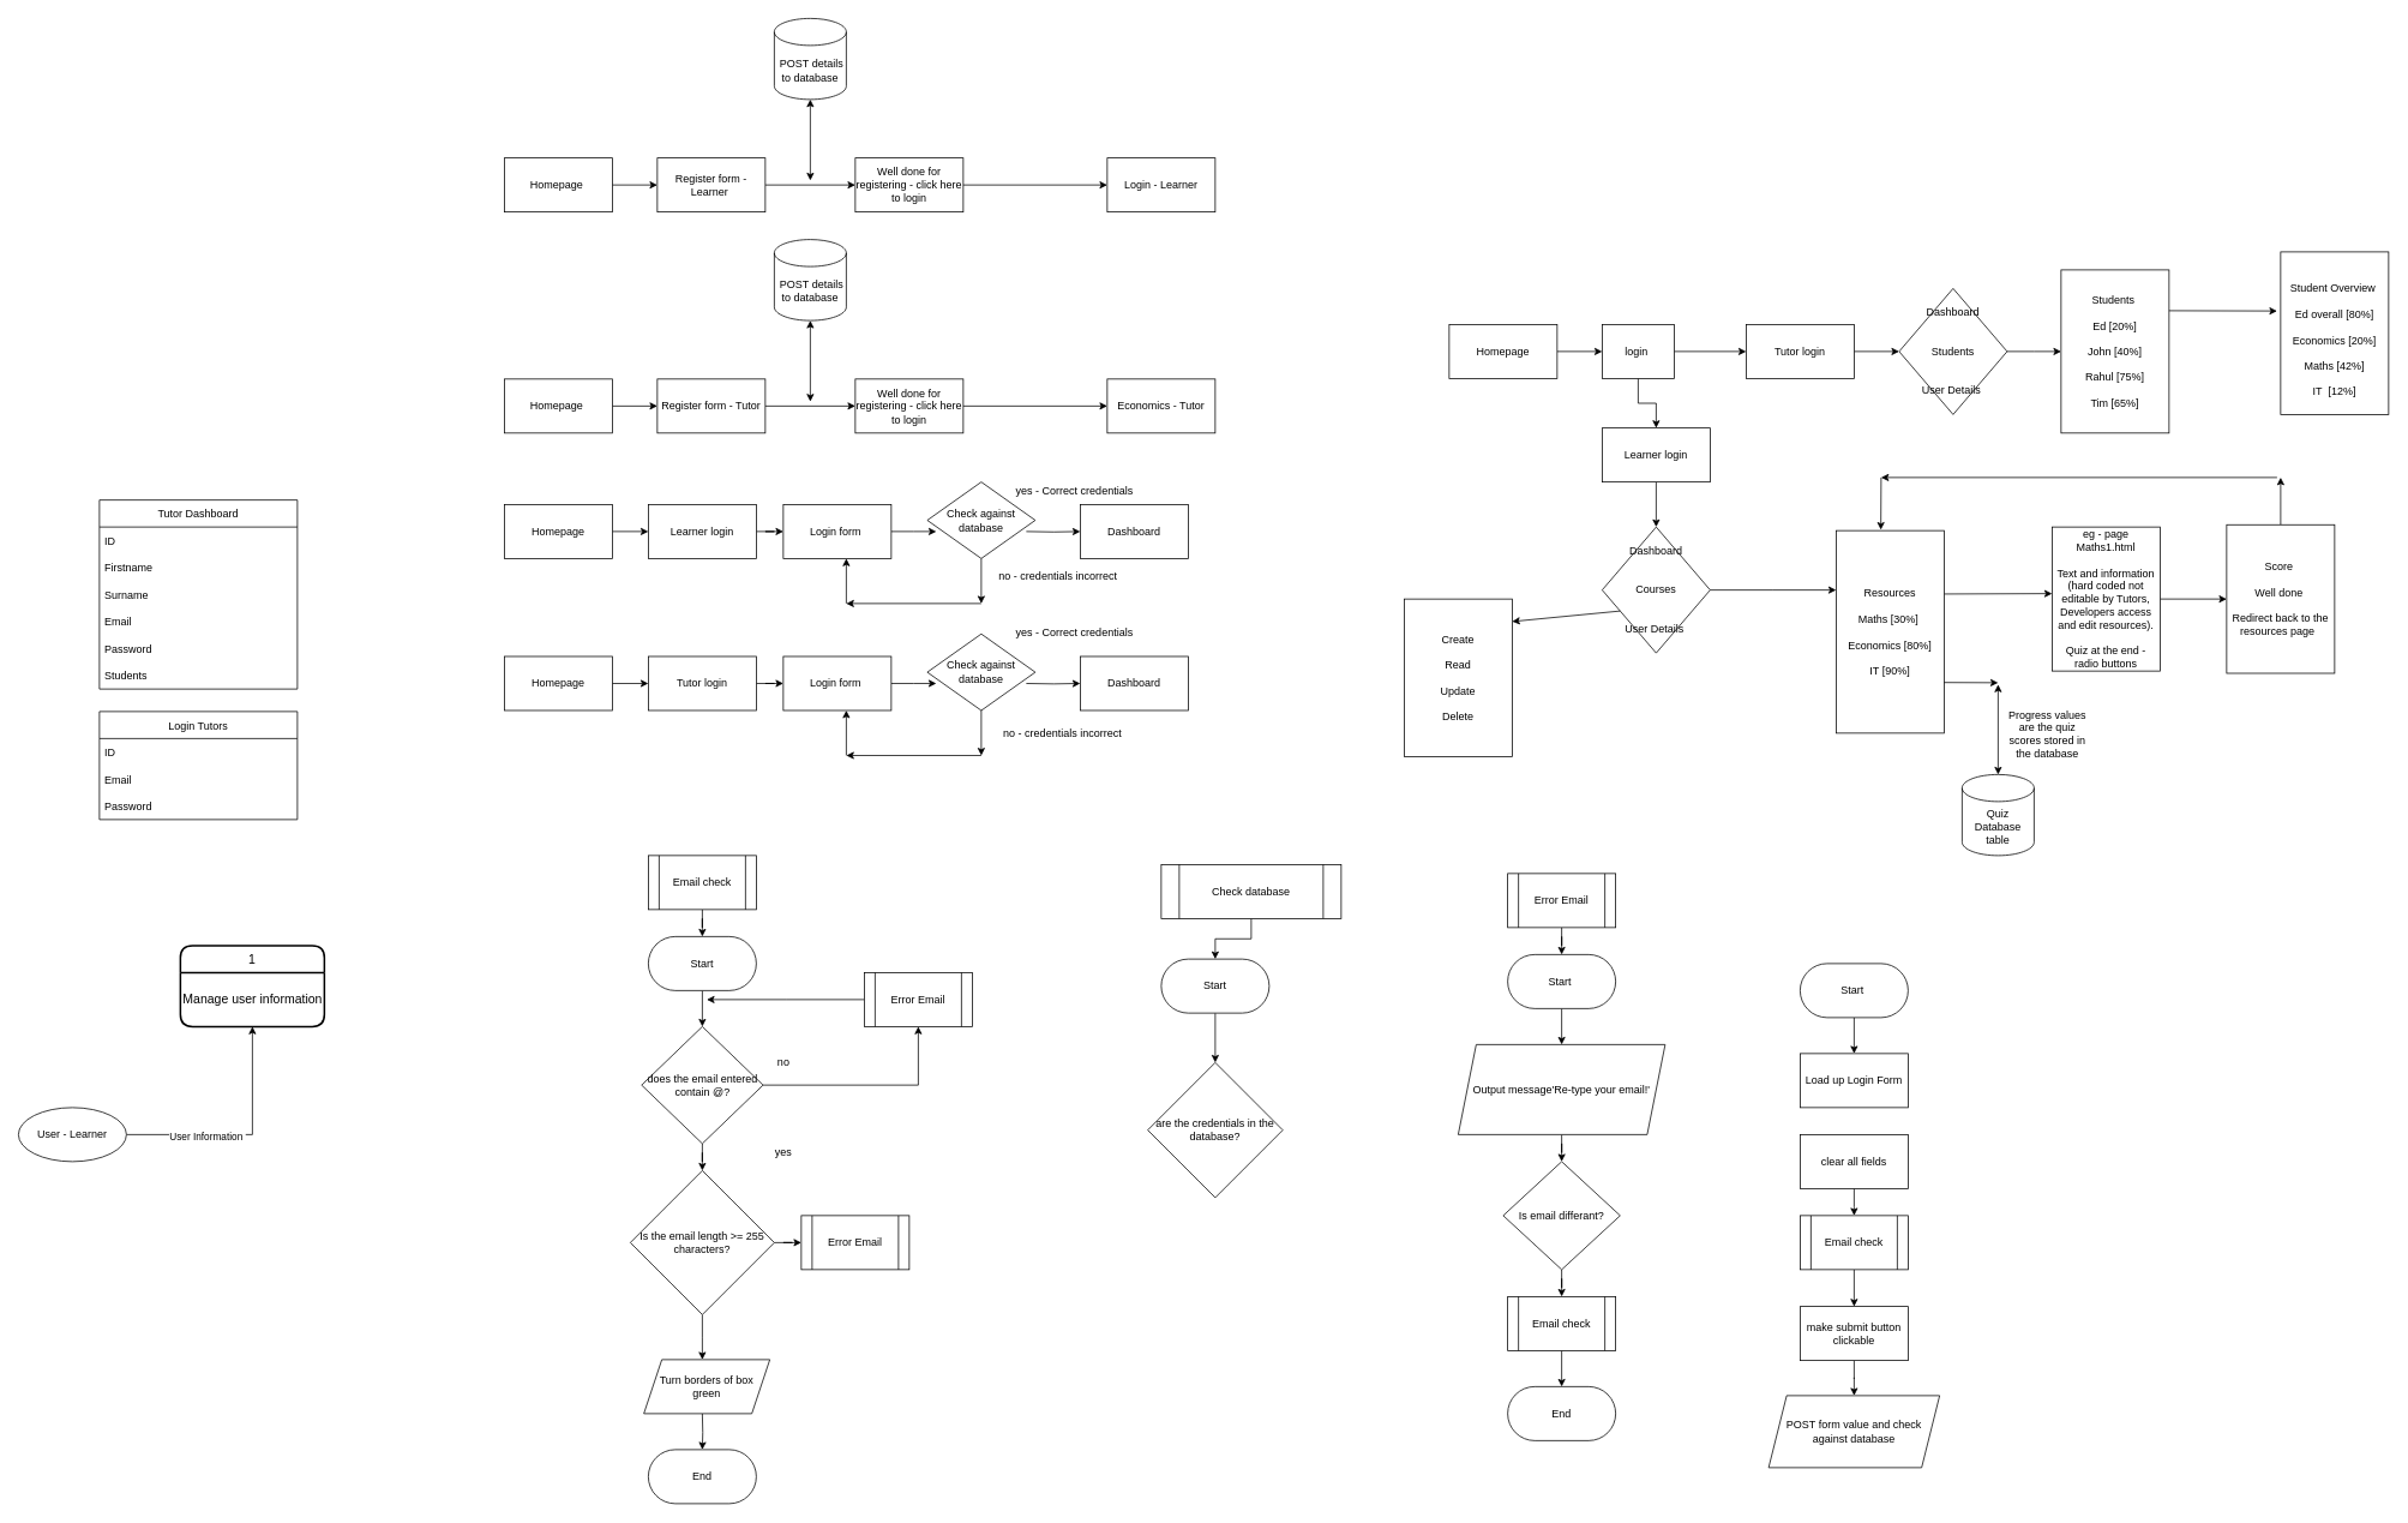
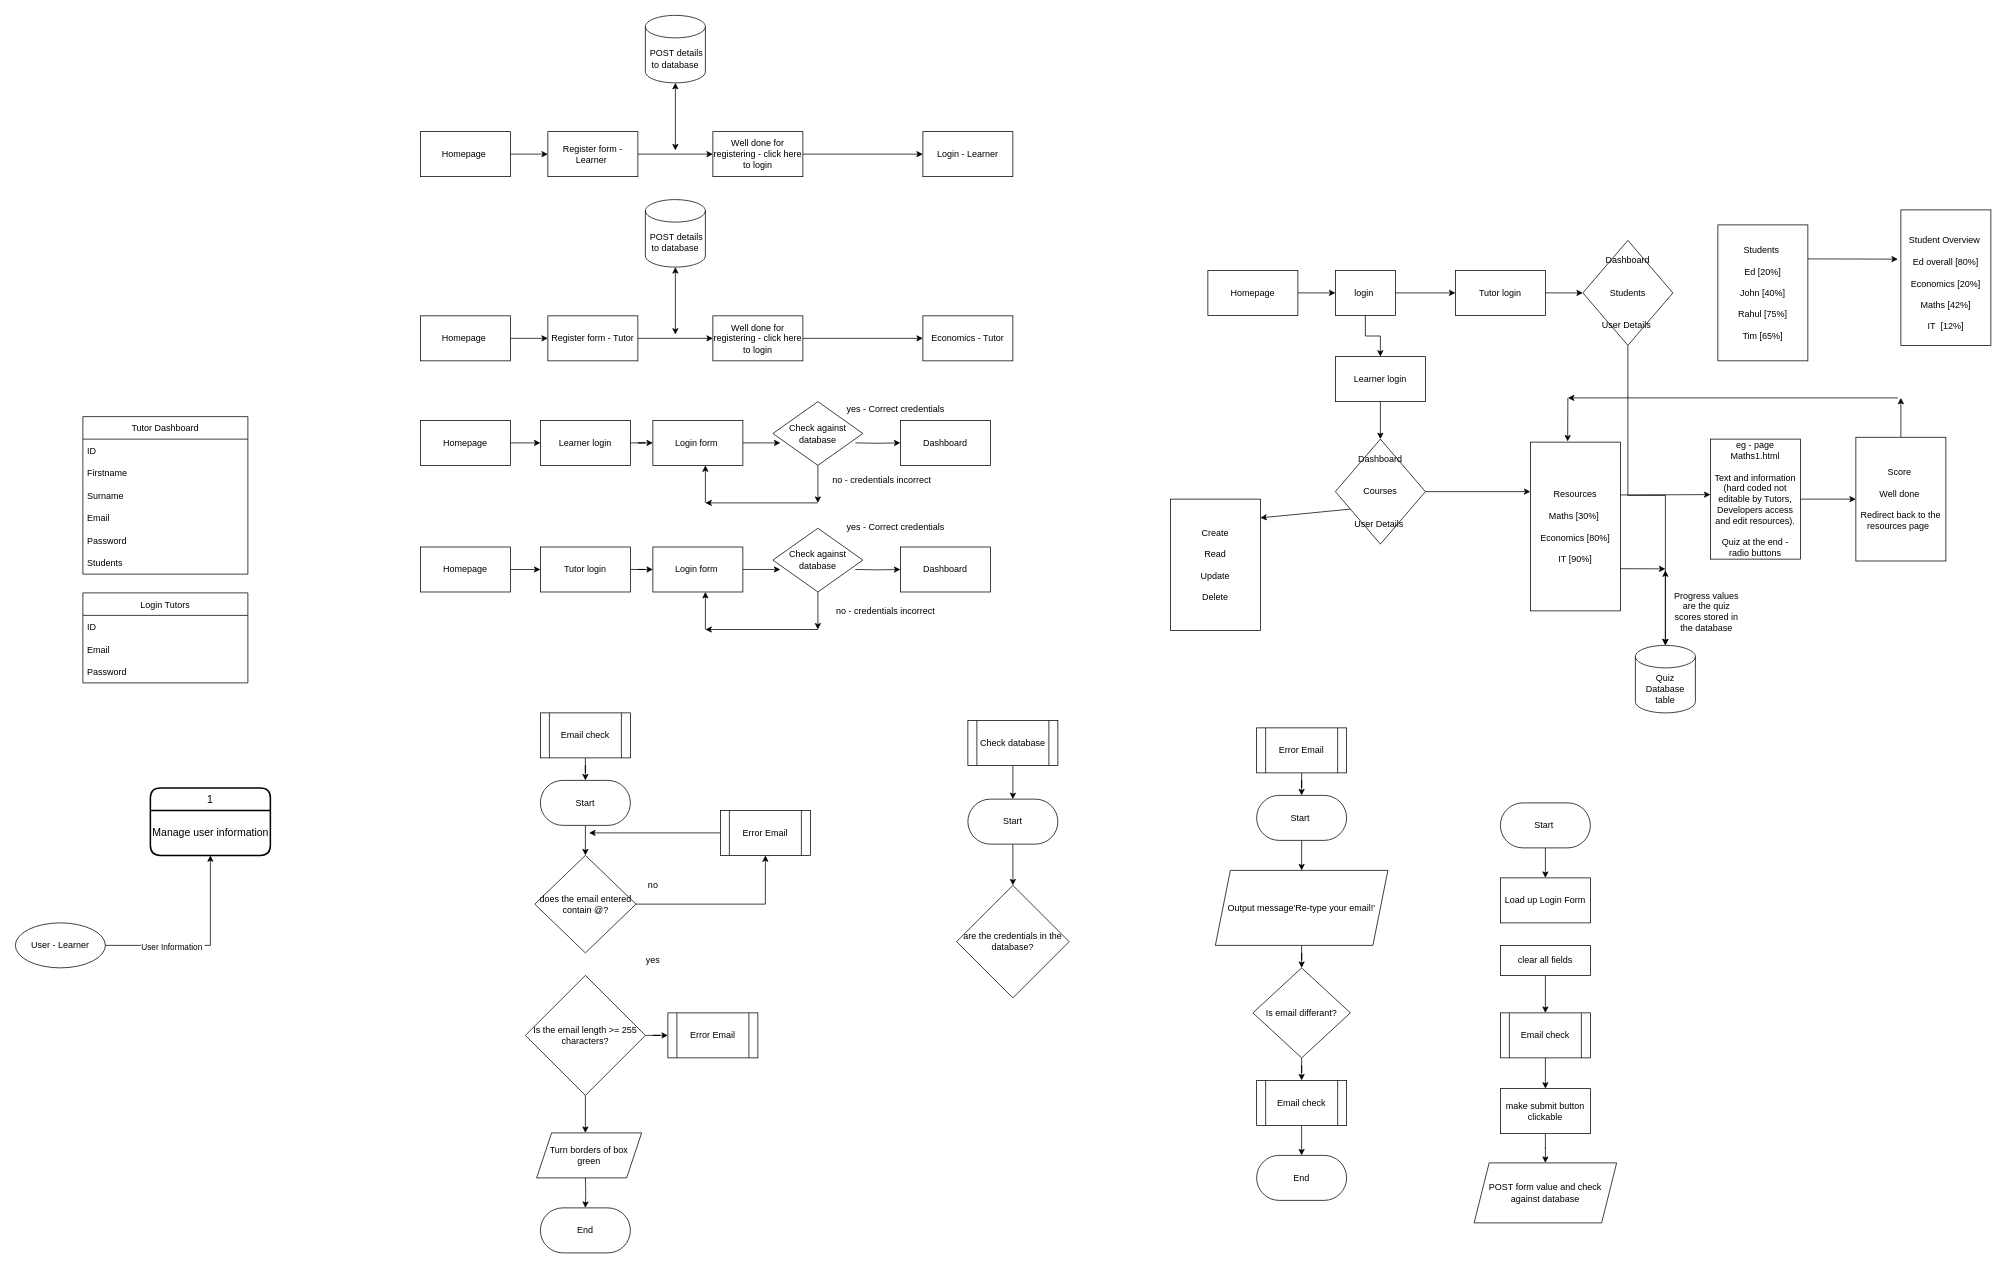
- <mxCell id="60" value="" style="edgeStyle=orthogonalEdgeStyle;rounded=0;orthogonalLoop=1;jettySize=auto;html=1;" parent="1" source="61" target="62" edge="1"><mxGeometry relative="1" as="geometry" /></mxCell>
+ <mxCell id="60" value="" style="edgeStyle=orthogonalEdgeStyle;rounded=0;orthogonalLoop=1;jettySize=auto;html=1;" parent="1" source="61" target="52" edge="1"><mxGeometry relative="1" as="geometry" /></mxCell>
- <mxCell id="135" value="Check database" style="shape=process;whiteSpace=wrap;html=1;backgroundOutline=1;" vertex="1" parent="1"><mxGeometry x="1290" y="960" width="200" height="60" as="geometry" /></mxCell>
+ <mxCell id="135" value="Check database" style="shape=process;whiteSpace=wrap;html=1;backgroundOutline=1;" vertex="1" parent="1"><mxGeometry x="1290" y="960" width="120" height="60" as="geometry" /></mxCell>
- <mxCell id="103" value="" style="edgeStyle=orthogonalEdgeStyle;rounded=0;orthogonalLoop=1;jettySize=auto;html=1;" edge="1" parent="1" source="105" target="110"><mxGeometry relative="1" as="geometry" /></mxCell>
- <mxCell id="98" value="clear all fields" style="rounded=0;whiteSpace=wrap;html=1;" vertex="1" parent="1"><mxGeometry x="2000" y="1260" width="120" height="60" as="geometry" /></mxCell>
+ <mxCell id="98" value="clear all fields" style="rounded=0;whiteSpace=wrap;html=1;" vertex="1" parent="1"><mxGeometry x="2000" y="1260" width="120" height="40" as="geometry" /></mxCell>
